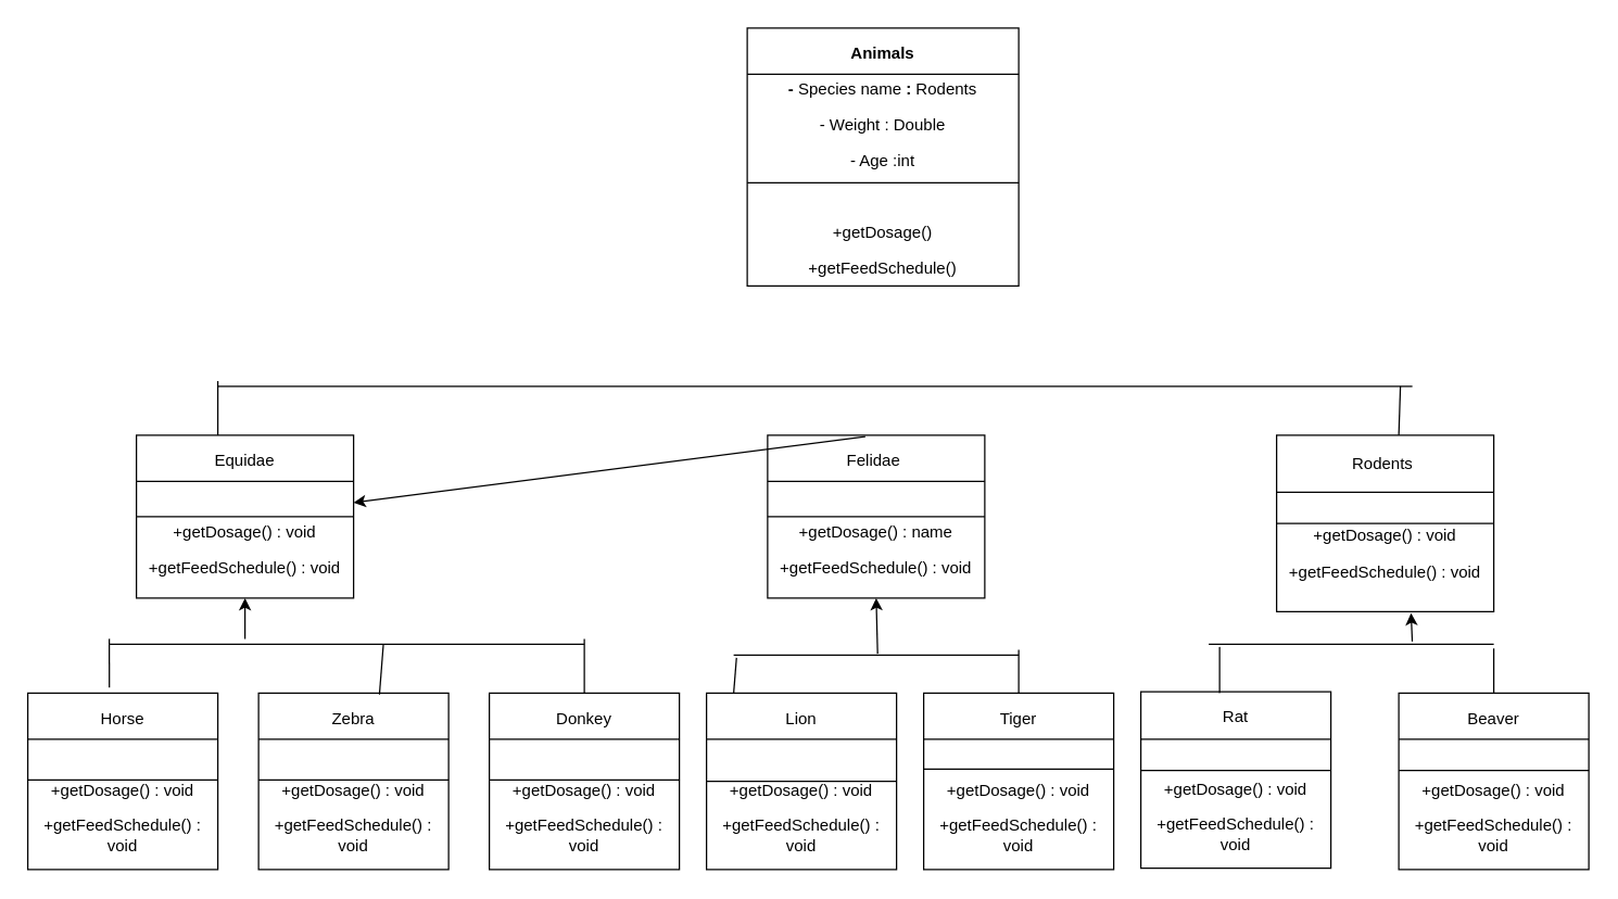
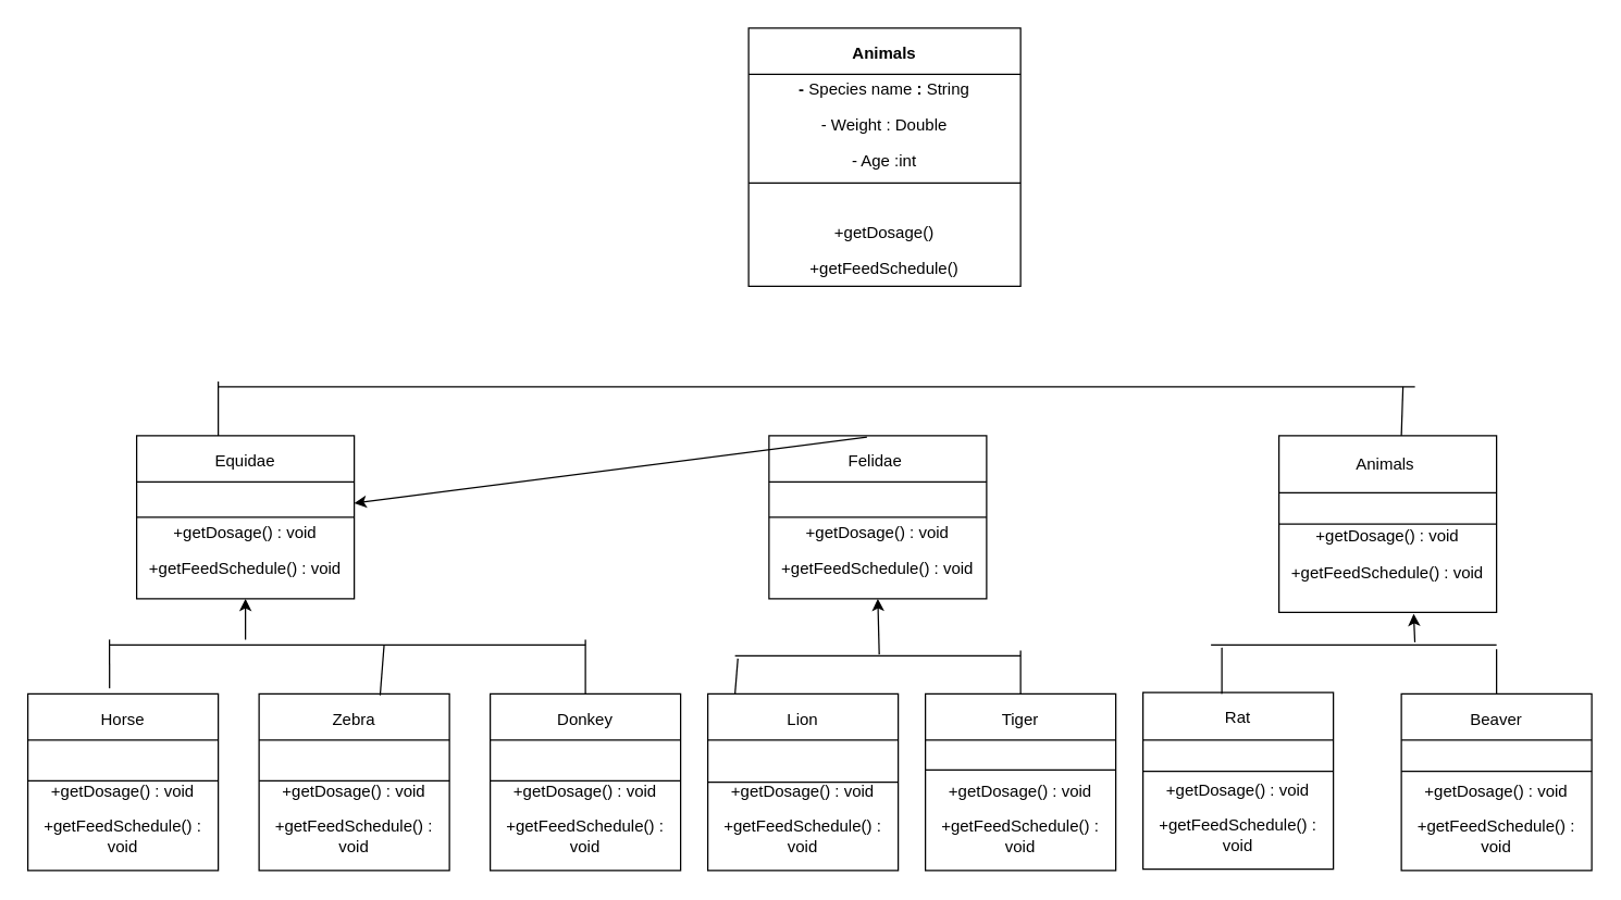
- <mxCell id="3" value="&lt;p&gt;Animals&lt;/p&gt;&lt;p&gt;- &lt;span style=&quot;font-weight: 400;&quot;&gt;Species name&amp;nbsp;&lt;/span&gt;: &lt;span style=&quot;font-weight: normal;&quot;&gt;Rodents&lt;/span&gt;&lt;/p&gt;&lt;p&gt;&lt;span style=&quot;font-weight: normal;&quot;&gt;- Weight : Double&lt;/span&gt;&lt;/p&gt;&lt;p&gt;&lt;span style=&quot;font-weight: 400;&quot;&gt;- Age :int&lt;/span&gt;&lt;/p&gt;&lt;p&gt;&lt;br&gt;&lt;/p&gt;&lt;p&gt;&lt;span style=&quot;font-weight: normal;&quot;&gt;+getDosage()&lt;/span&gt;&lt;/p&gt;&lt;p&gt;&lt;span style=&quot;font-weight: normal;&quot;&gt;+getFeedSchedule()&lt;/span&gt;&lt;/p&gt;&lt;p&gt;&amp;nbsp;&lt;br&gt;&lt;/p&gt;&lt;p&gt;&lt;br&gt;&lt;/p&gt;" style="shape=rect;html=1;overflow=fill;whiteSpace=wrap;align=center;fontStyle=1" parent="1" vertex="1"><mxGeometry x="550" y="20" width="200" height="190" as="geometry" /></mxCell>
+ <mxCell id="3" value="&lt;p&gt;Animals&lt;/p&gt;&lt;p&gt;- &lt;span style=&quot;font-weight: 400;&quot;&gt;Species name&amp;nbsp;&lt;/span&gt;: &lt;span style=&quot;font-weight: normal;&quot;&gt;String&lt;/span&gt;&lt;/p&gt;&lt;p&gt;&lt;span style=&quot;font-weight: normal;&quot;&gt;- Weight : Double&lt;/span&gt;&lt;/p&gt;&lt;p&gt;&lt;span style=&quot;font-weight: 400;&quot;&gt;- Age :int&lt;/span&gt;&lt;/p&gt;&lt;p&gt;&lt;br&gt;&lt;/p&gt;&lt;p&gt;&lt;span style=&quot;font-weight: normal;&quot;&gt;+getDosage()&lt;/span&gt;&lt;/p&gt;&lt;p&gt;&lt;span style=&quot;font-weight: normal;&quot;&gt;+getFeedSchedule()&lt;/span&gt;&lt;/p&gt;&lt;p&gt;&amp;nbsp;&lt;br&gt;&lt;/p&gt;&lt;p&gt;&lt;br&gt;&lt;/p&gt;" style="shape=rect;html=1;overflow=fill;whiteSpace=wrap;align=center;fontStyle=1" parent="1" vertex="1"><mxGeometry x="550" y="20" width="200" height="190" as="geometry" /></mxCell>
- <mxCell id="8" value="&lt;p&gt;&lt;span style=&quot;font-weight: 400;&quot;&gt;Felidae&amp;nbsp;&lt;/span&gt;&lt;br&gt;&lt;/p&gt;&lt;p&gt;&lt;span style=&quot;font-weight: 400;&quot;&gt;&lt;br&gt;&lt;/span&gt;&lt;/p&gt;&lt;p&gt;&lt;span style=&quot;font-weight: 400;&quot;&gt;+getDosage() : name&lt;/span&gt;&lt;/p&gt;&lt;p&gt;&lt;span style=&quot;font-weight: 400;&quot;&gt;+getFeedSchedule() : void&lt;/span&gt;&lt;/p&gt;" style="shape=rect;html=1;overflow=fill;whiteSpace=wrap;align=center;fontStyle=1" parent="1" vertex="1"><mxGeometry x="565" y="320" width="160" height="120" as="geometry" /></mxCell>
+ <mxCell id="8" value="&lt;p&gt;&lt;span style=&quot;font-weight: 400;&quot;&gt;Felidae&amp;nbsp;&lt;/span&gt;&lt;br&gt;&lt;/p&gt;&lt;p&gt;&lt;span style=&quot;font-weight: 400;&quot;&gt;&lt;br&gt;&lt;/span&gt;&lt;/p&gt;&lt;p&gt;&lt;span style=&quot;font-weight: 400;&quot;&gt;+getDosage() : void&lt;/span&gt;&lt;/p&gt;&lt;p&gt;&lt;span style=&quot;font-weight: 400;&quot;&gt;+getFeedSchedule() : void&lt;/span&gt;&lt;/p&gt;" style="shape=rect;html=1;overflow=fill;whiteSpace=wrap;align=center;fontStyle=1" parent="1" vertex="1"><mxGeometry x="565" y="320" width="160" height="120" as="geometry" /></mxCell>
- <mxCell id="11" value="&lt;span style=&quot;font-weight: 400;&quot;&gt;&lt;br&gt;Rodents&lt;/span&gt;&lt;span style=&quot;font-weight: 400; background-color: initial;&quot;&gt;&amp;nbsp;&lt;/span&gt;&lt;span style=&quot;font-weight: 400;&quot;&gt;&lt;br&gt;&lt;/span&gt;&lt;p&gt;&lt;span style=&quot;font-weight: 400;&quot;&gt;&lt;br&gt;&lt;/span&gt;&lt;/p&gt;&lt;p&gt;&lt;span style=&quot;font-weight: 400;&quot;&gt;+getDosage() : void&lt;/span&gt;&lt;/p&gt;&lt;p&gt;&lt;span style=&quot;font-weight: 400;&quot;&gt;+getFeedSchedule() : void&lt;/span&gt;&lt;/p&gt;" style="shape=rect;html=1;overflow=fill;whiteSpace=wrap;align=center;fontStyle=1" parent="1" vertex="1"><mxGeometry x="940" y="320" width="160" height="130" as="geometry" /></mxCell>
+ <mxCell id="11" value="&lt;span style=&quot;font-weight: 400;&quot;&gt;&lt;br&gt;Animals&lt;/span&gt;&lt;span style=&quot;font-weight: 400; background-color: initial;&quot;&gt;&amp;nbsp;&lt;/span&gt;&lt;span style=&quot;font-weight: 400;&quot;&gt;&lt;br&gt;&lt;/span&gt;&lt;p&gt;&lt;span style=&quot;font-weight: 400;&quot;&gt;&lt;br&gt;&lt;/span&gt;&lt;/p&gt;&lt;p&gt;&lt;span style=&quot;font-weight: 400;&quot;&gt;+getDosage() : void&lt;/span&gt;&lt;/p&gt;&lt;p&gt;&lt;span style=&quot;font-weight: 400;&quot;&gt;+getFeedSchedule() : void&lt;/span&gt;&lt;/p&gt;" style="shape=rect;html=1;overflow=fill;whiteSpace=wrap;align=center;fontStyle=1" parent="1" vertex="1"><mxGeometry x="940" y="320" width="160" height="130" as="geometry" /></mxCell>
